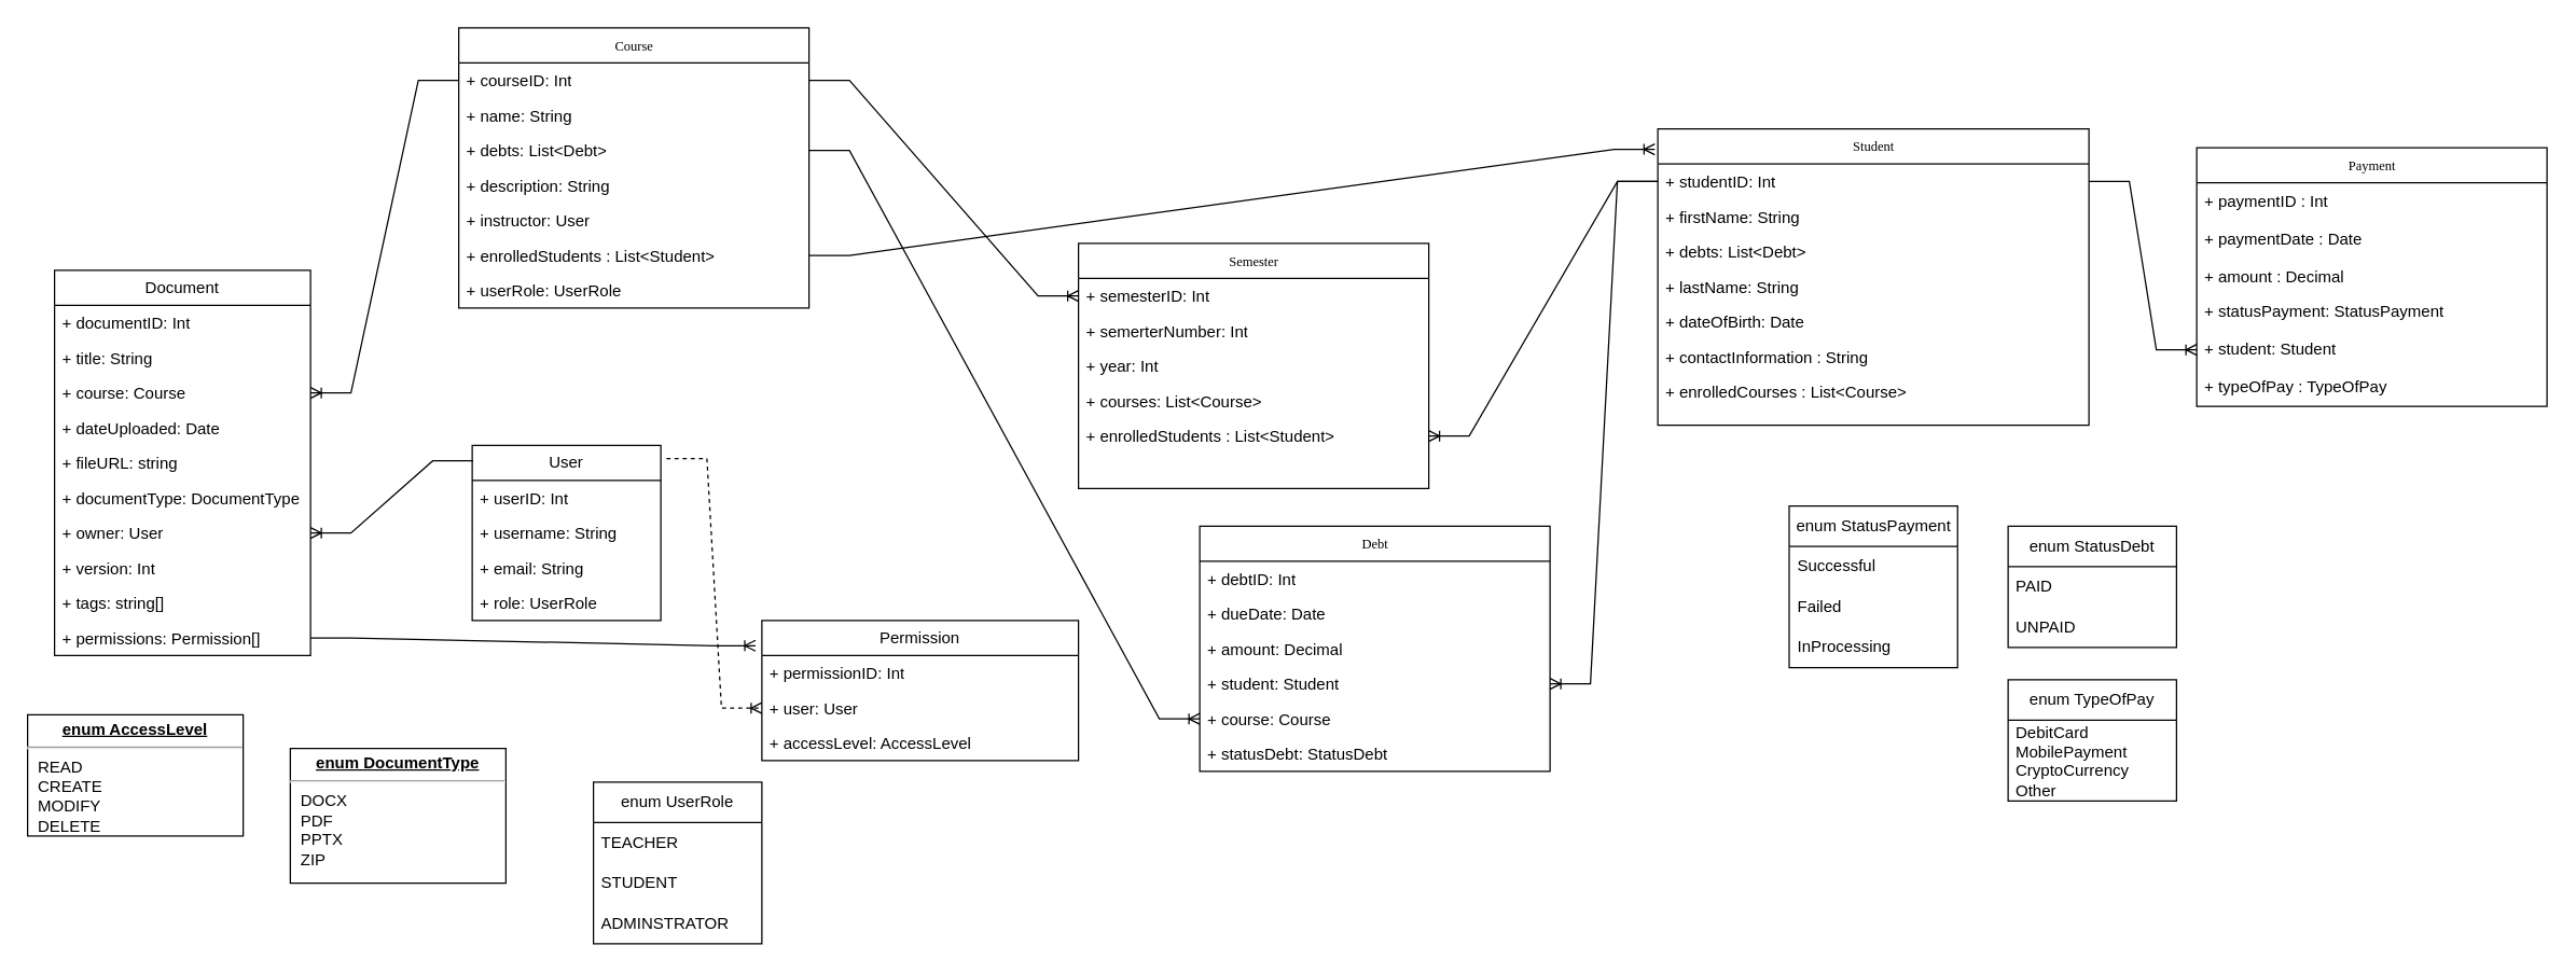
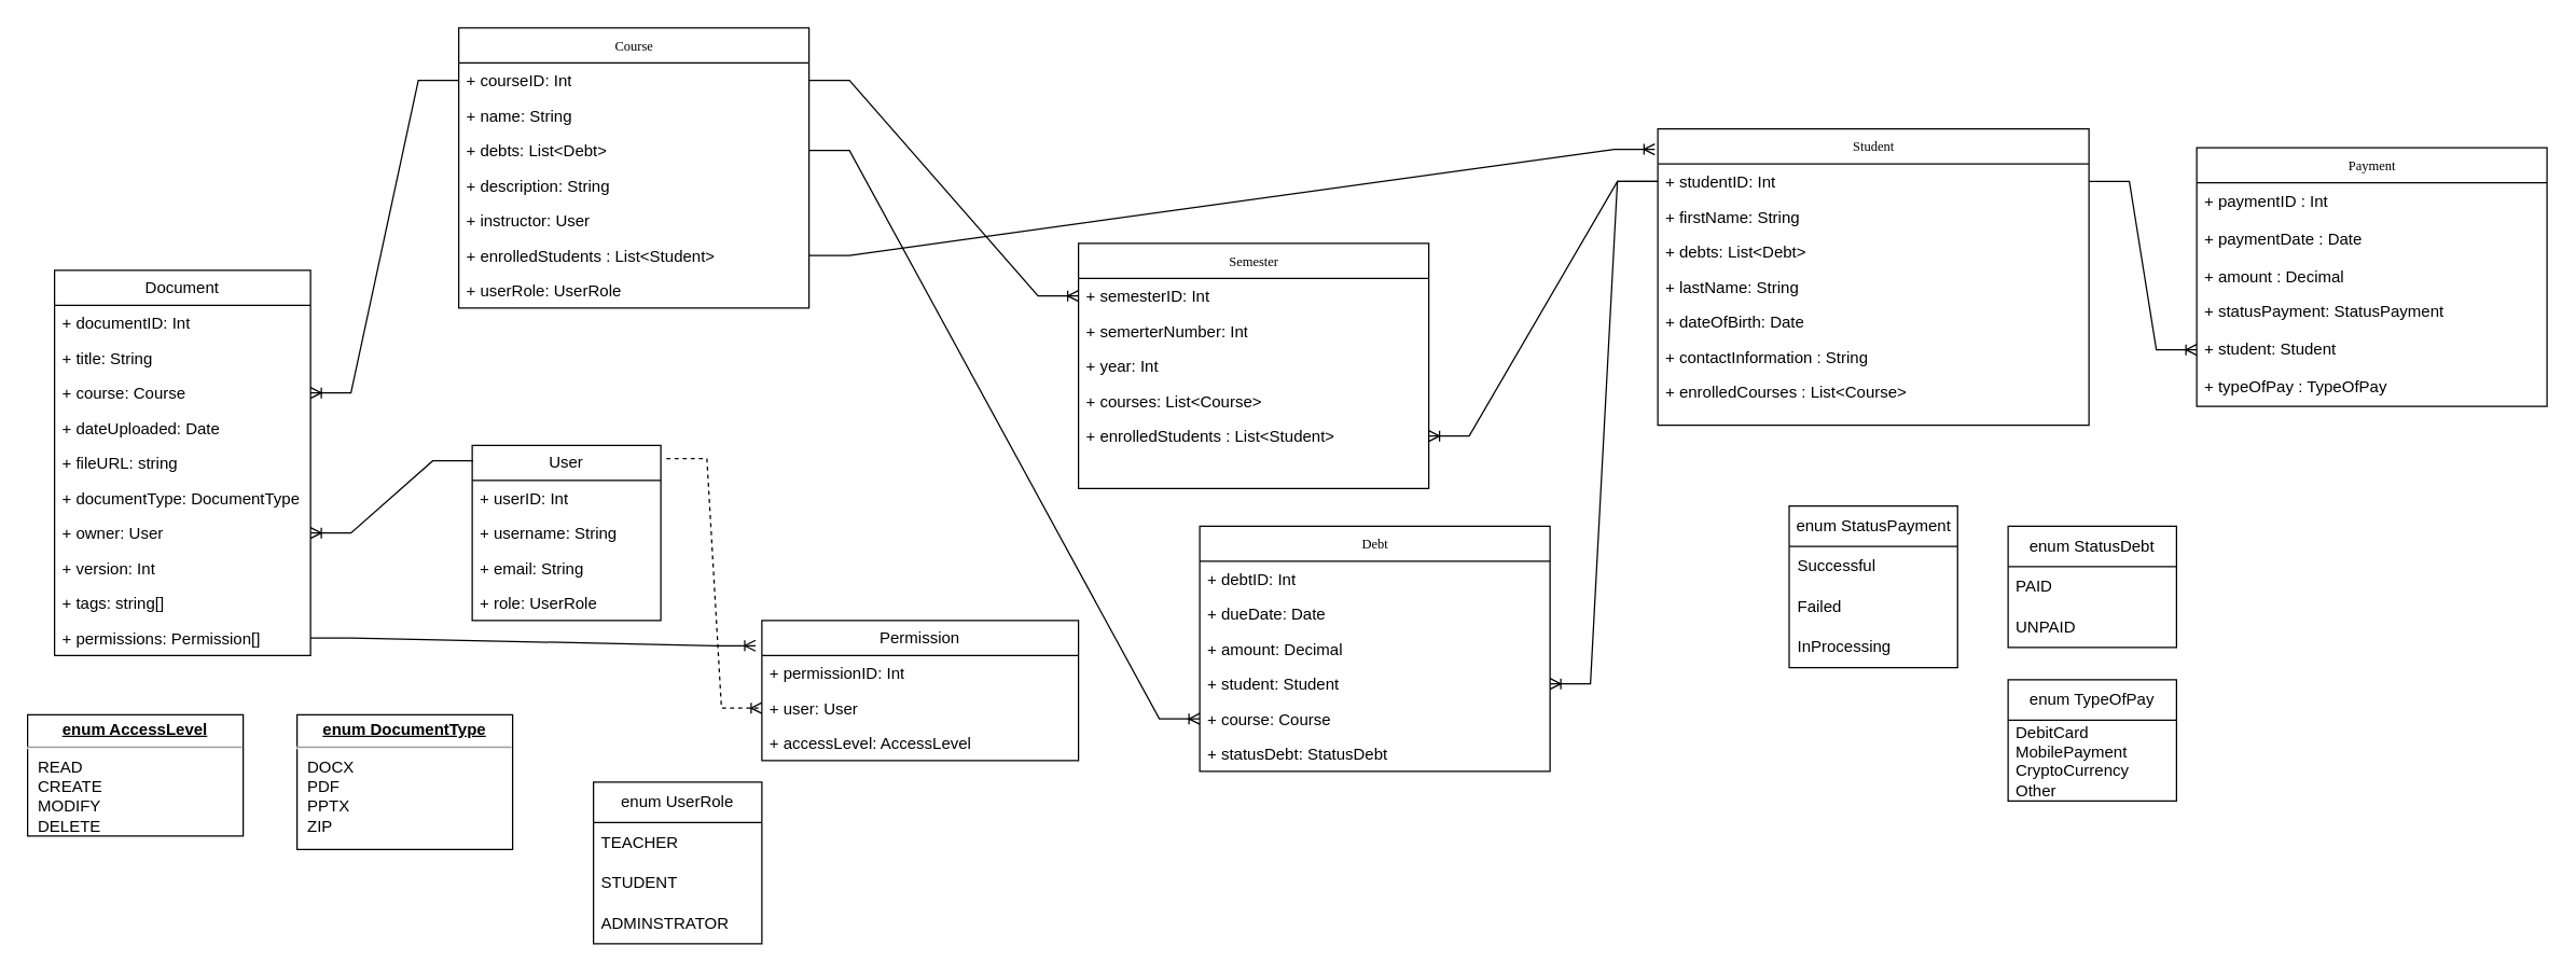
- <mxCell id="27" value="&lt;p style=&quot;margin:0px;margin-top:4px;text-align:center;text-decoration:underline;&quot;&gt;&lt;b&gt;enum DocumentType&lt;/b&gt;&lt;/p&gt;&lt;hr&gt;&lt;p style=&quot;margin:0px;margin-left:8px;&quot;&gt;DOCX&lt;/p&gt;&lt;p style=&quot;margin:0px;margin-left:8px;&quot;&gt;PDF&lt;/p&gt;&lt;p style=&quot;margin:0px;margin-left:8px;&quot;&gt;&lt;span style=&quot;background-color: initial;&quot;&gt;PPTX&lt;/span&gt;&lt;br&gt;&lt;/p&gt;&lt;p style=&quot;margin:0px;margin-left:8px;&quot;&gt;&lt;span style=&quot;background-color: initial;&quot;&gt;ZIP&lt;/span&gt;&lt;/p&gt;" style="verticalAlign=top;align=left;overflow=fill;fontSize=12;fontFamily=Helvetica;html=1;whiteSpace=wrap;" parent="1" vertex="1"><mxGeometry x="215" y="555" width="160" height="100" as="geometry" /></mxCell>
+ <mxCell id="27" value="&lt;p style=&quot;margin:0px;margin-top:4px;text-align:center;text-decoration:underline;&quot;&gt;&lt;b&gt;enum DocumentType&lt;/b&gt;&lt;/p&gt;&lt;hr&gt;&lt;p style=&quot;margin:0px;margin-left:8px;&quot;&gt;DOCX&lt;/p&gt;&lt;p style=&quot;margin:0px;margin-left:8px;&quot;&gt;PDF&lt;/p&gt;&lt;p style=&quot;margin:0px;margin-left:8px;&quot;&gt;&lt;span style=&quot;background-color: initial;&quot;&gt;PPTX&lt;/span&gt;&lt;br&gt;&lt;/p&gt;&lt;p style=&quot;margin:0px;margin-left:8px;&quot;&gt;&lt;span style=&quot;background-color: initial;&quot;&gt;ZIP&lt;/span&gt;&lt;/p&gt;" style="verticalAlign=top;align=left;overflow=fill;fontSize=12;fontFamily=Helvetica;html=1;whiteSpace=wrap;" parent="1" vertex="1"><mxGeometry x="220" y="530" width="160" height="100" as="geometry" /></mxCell>
